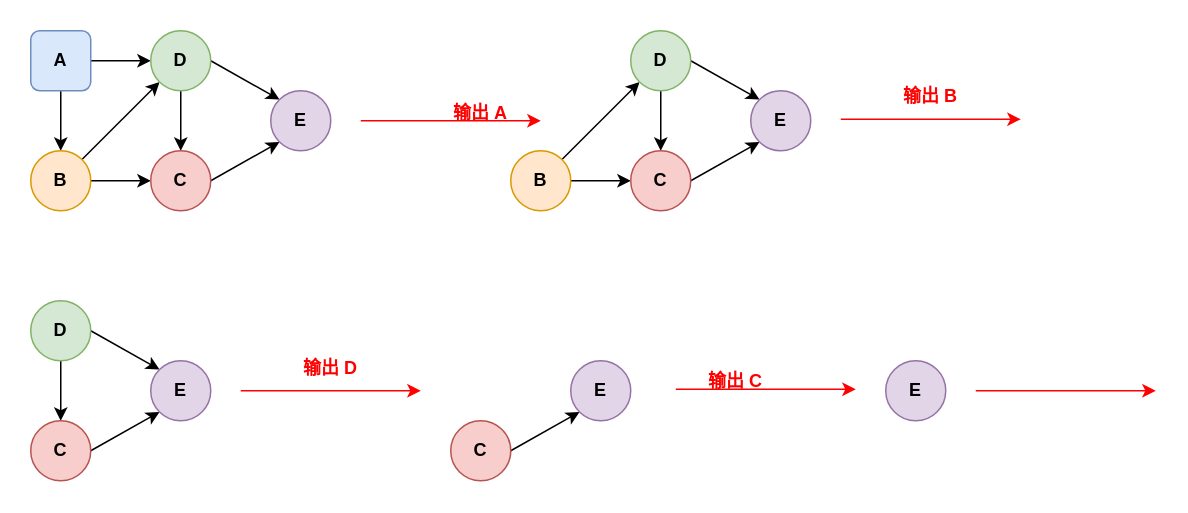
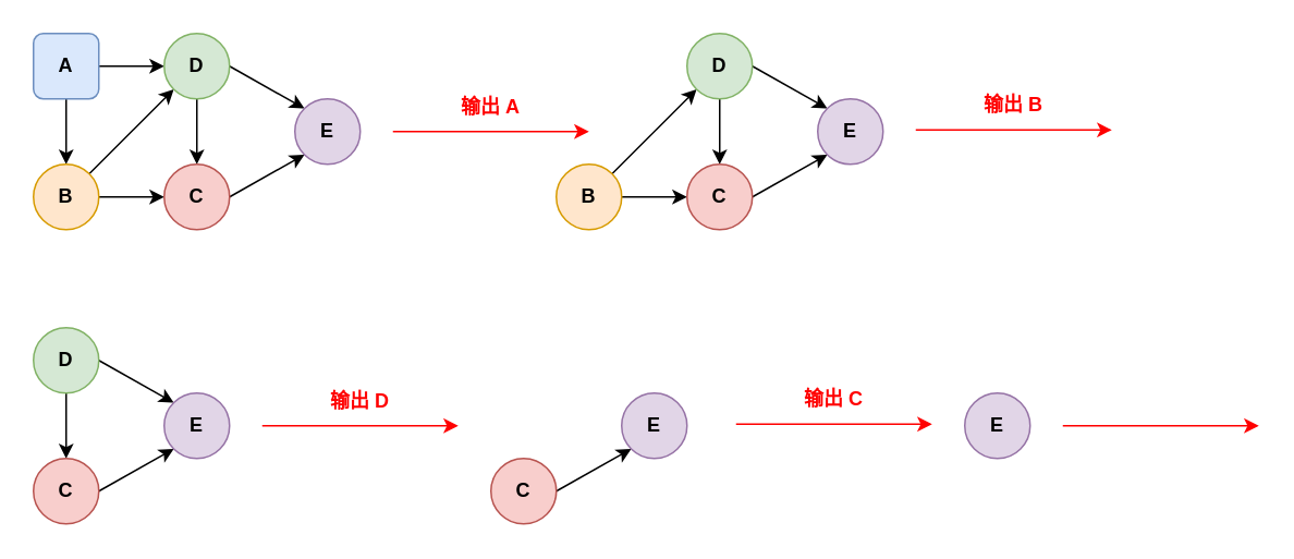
- <mxCell id="24" value="&lt;font color=&quot;#ff0000&quot;&gt;输出 A&lt;/font&gt;" style="text;html=1;align=center;verticalAlign=middle;whiteSpace=wrap;rounded=0;fontStyle=1" vertex="1" parent="1"><mxGeometry x="290" y="60" width="60" height="30" as="geometry" /></mxCell>
+ <mxCell id="24" value="&lt;font color=&quot;#ff0000&quot;&gt;输出 A&lt;/font&gt;" style="text;html=1;align=center;verticalAlign=middle;whiteSpace=wrap;rounded=0;fontStyle=1" vertex="1" parent="1"><mxGeometry x="270" y="50" width="60" height="30" as="geometry" /></mxCell>
- <mxCell id="39" value="&lt;font color=&quot;#ff0000&quot;&gt;输出 C&lt;/font&gt;" style="text;html=1;align=center;verticalAlign=middle;whiteSpace=wrap;rounded=0;fontStyle=1" vertex="1" parent="1"><mxGeometry x="460" y="239" width="60" height="30" as="geometry" /></mxCell>
+ <mxCell id="39" value="&lt;font color=&quot;#ff0000&quot;&gt;输出 C&lt;/font&gt;" style="text;html=1;align=center;verticalAlign=middle;whiteSpace=wrap;rounded=0;fontStyle=1" vertex="1" parent="1"><mxGeometry x="480" y="229" width="60" height="30" as="geometry" /></mxCell>
